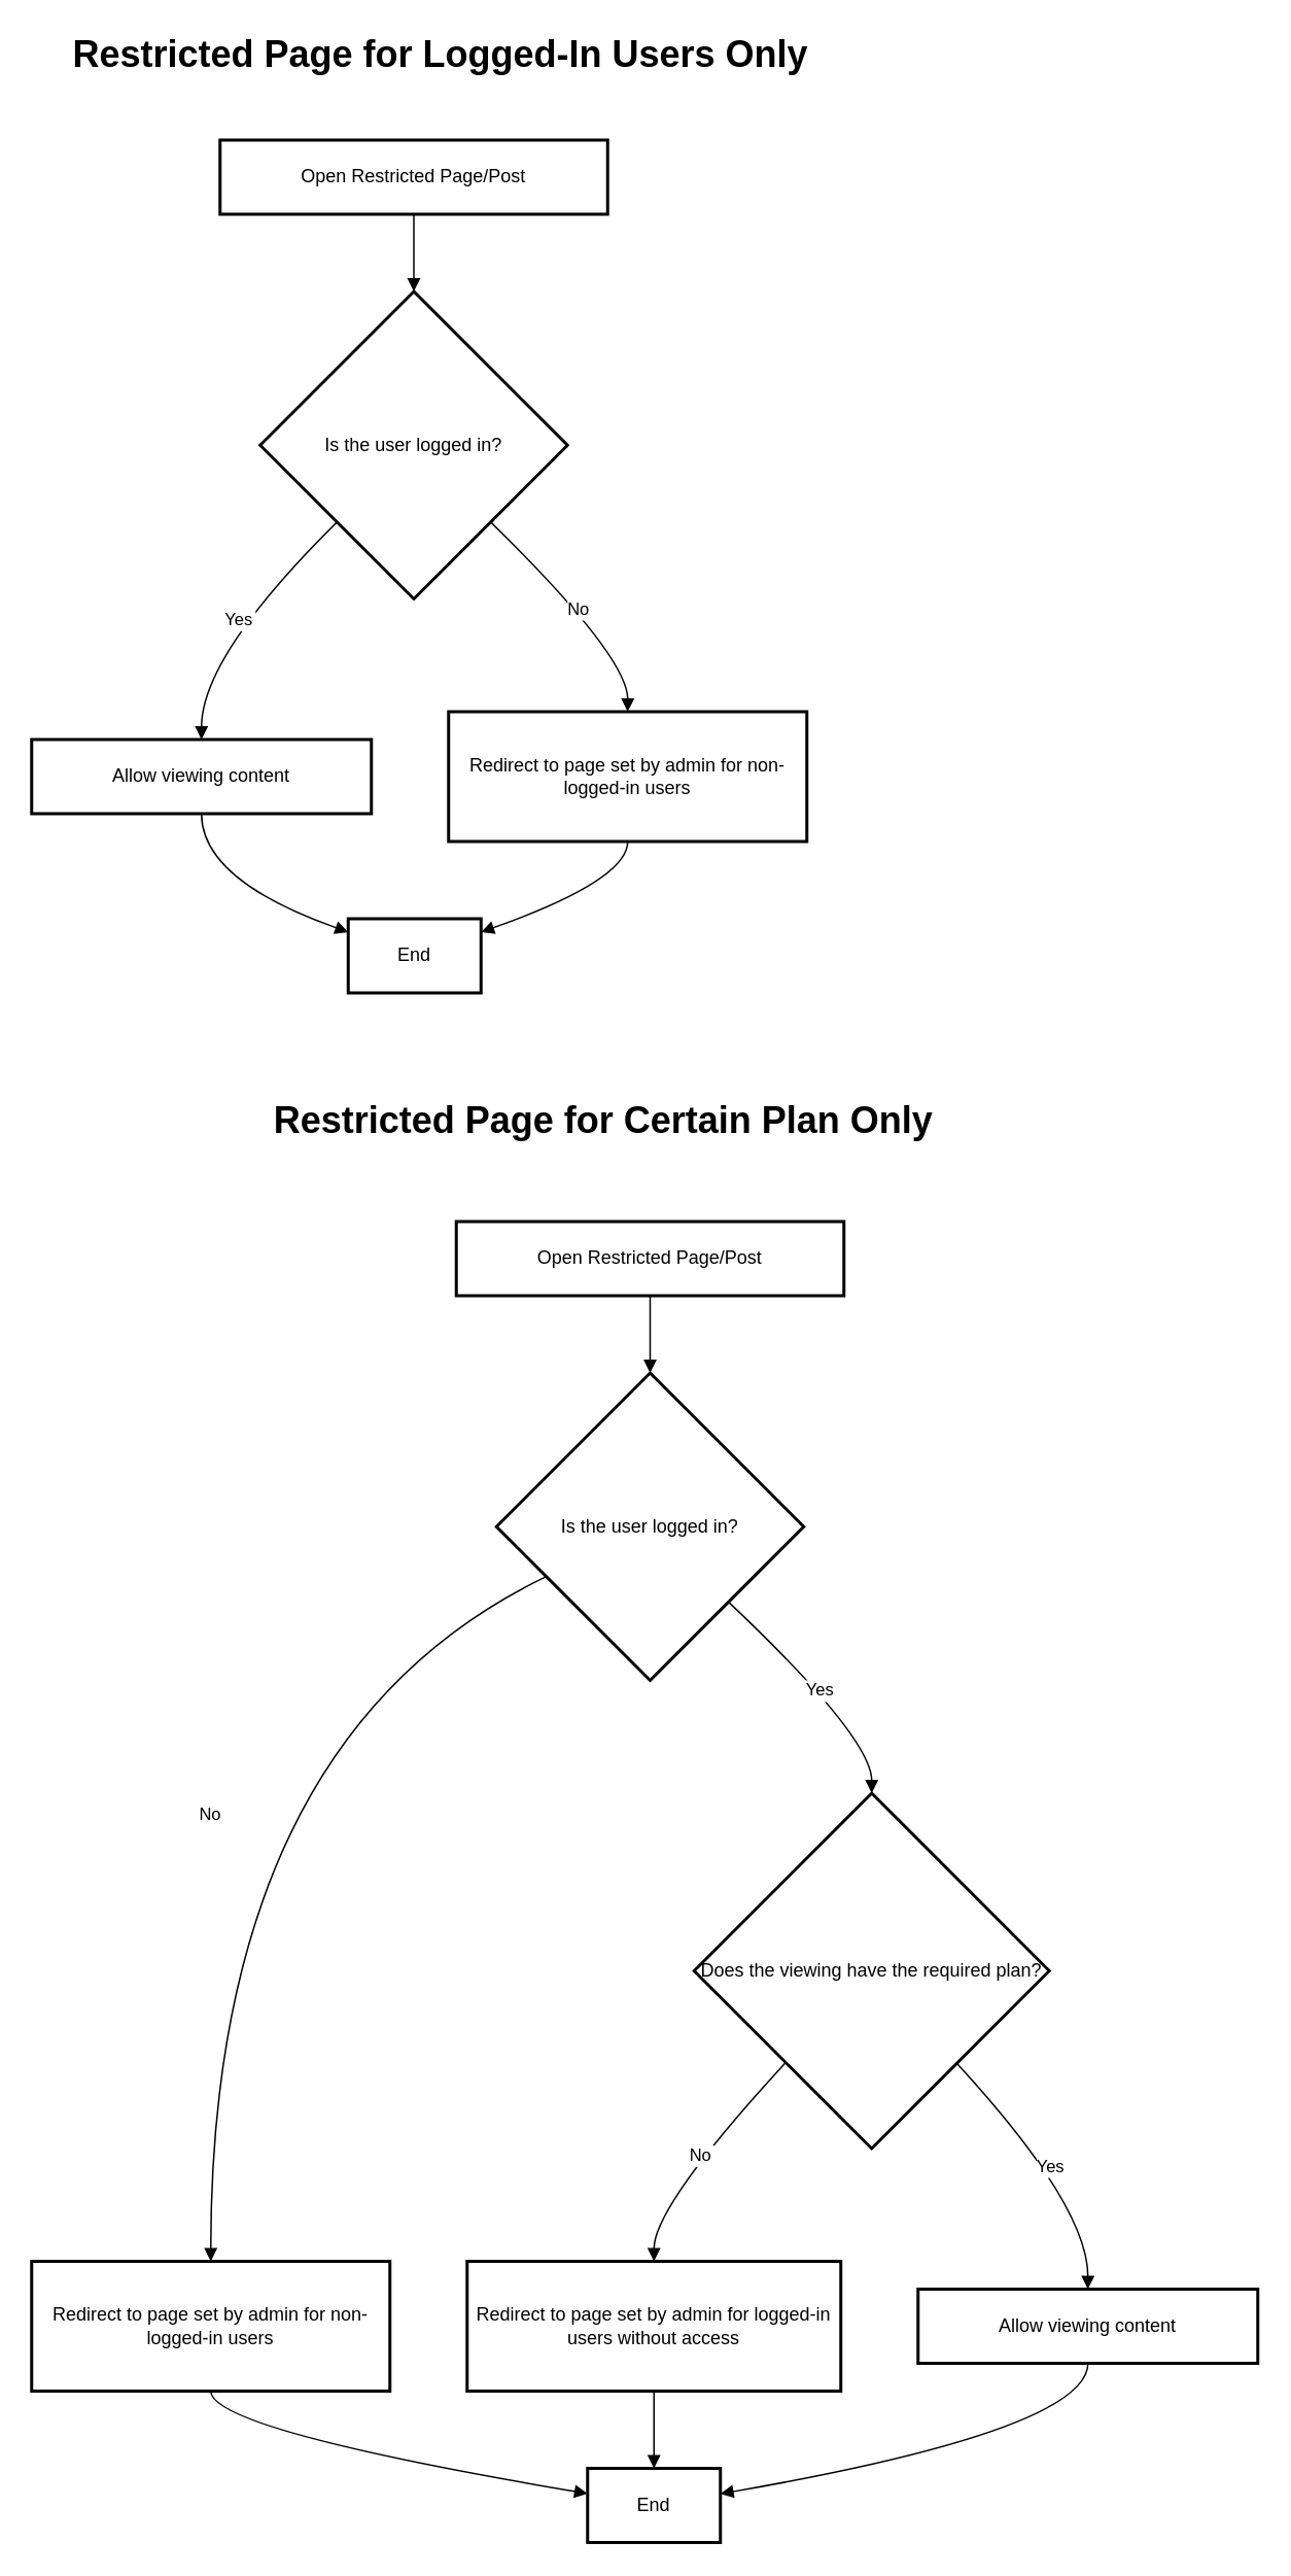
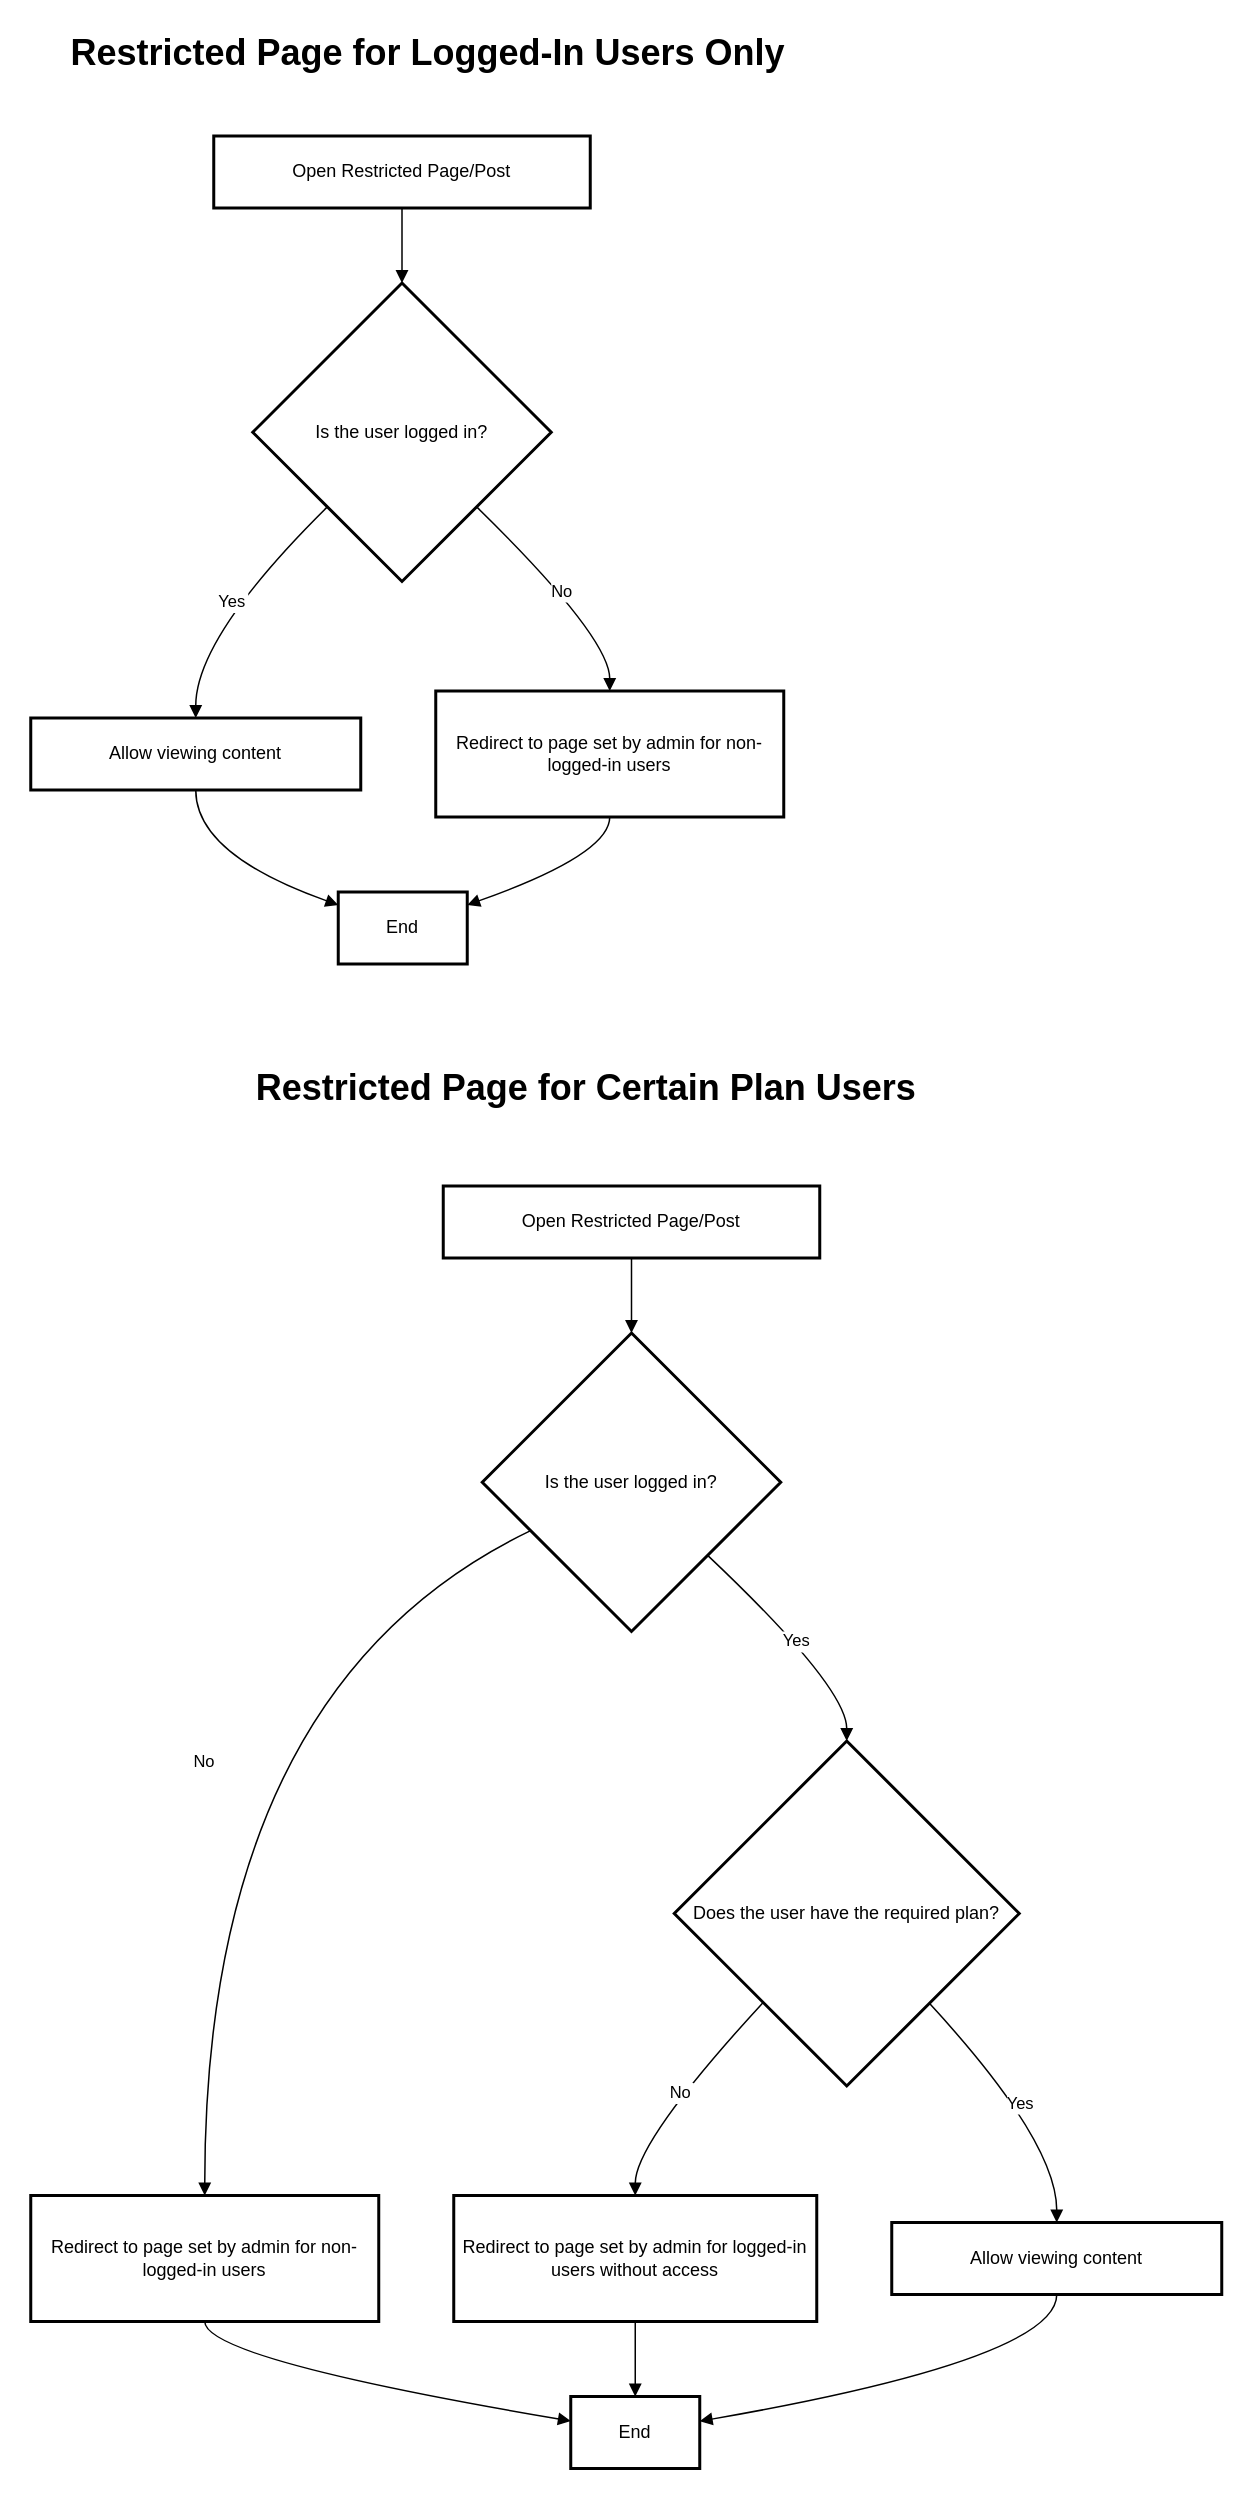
- <mxCell id="13" value="&lt;h1&gt;Restricted Page for Certain Plan Only&lt;/h1&gt;" style="text;html=1;align=center;verticalAlign=middle;resizable=0;points=[];autosize=1;strokeColor=none;fillColor=none;" vertex="1" parent="1"><mxGeometry x="160" y="690" width="460" height="70" as="geometry" /></mxCell>
+ <mxCell id="13" value="&lt;h1&gt;Restricted Page for Certain Plan Users&lt;/h1&gt;" style="text;html=1;align=center;verticalAlign=middle;resizable=0;points=[];autosize=1;strokeColor=none;fillColor=none;" vertex="1" parent="1"><mxGeometry x="160" y="690" width="460" height="70" as="geometry" /></mxCell>
- <mxCell id="17" value="Does the viewing have the required plan?" style="rhombus;strokeWidth=2;whiteSpace=wrap;" vertex="1" parent="1"><mxGeometry x="449" y="1160" width="230" height="230" as="geometry" /></mxCell>
+ <mxCell id="17" value="Does the user have the required plan?" style="rhombus;strokeWidth=2;whiteSpace=wrap;" vertex="1" parent="1"><mxGeometry x="449" y="1160" width="230" height="230" as="geometry" /></mxCell>
